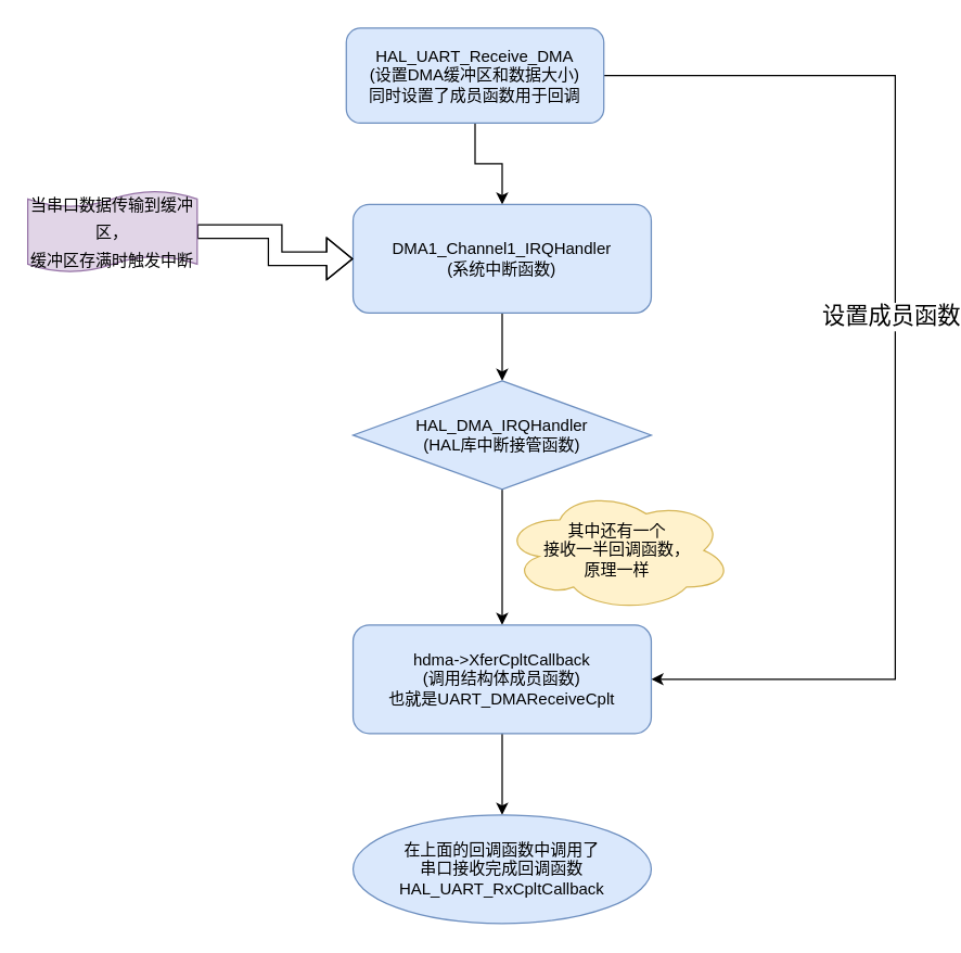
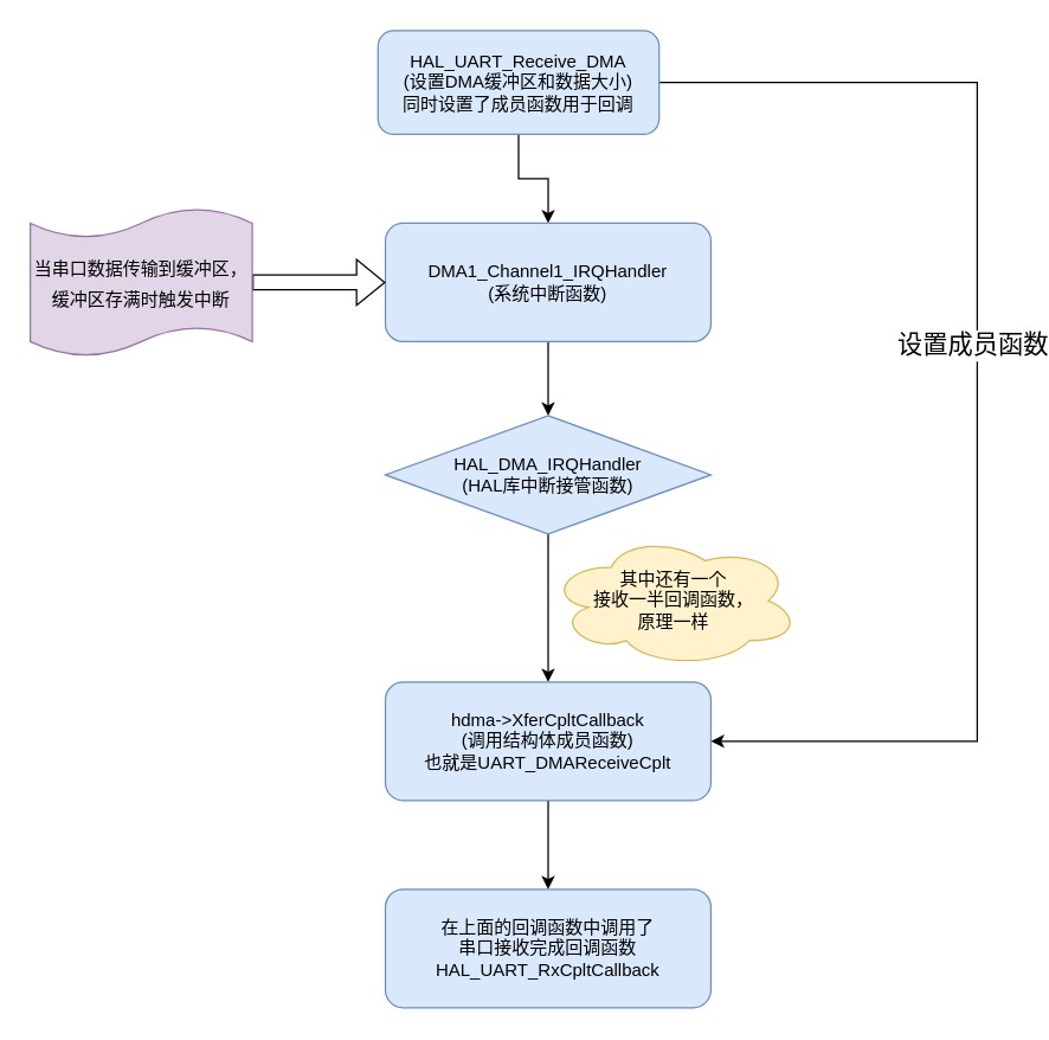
- <mxCell id="14" value="&lt;font style=&quot;font-size: 12px;&quot;&gt;当串口数据传输到缓冲区，&lt;br&gt;缓冲区存满时触发中断&lt;/font&gt;" style="shape=tape;whiteSpace=wrap;html=1;fontSize=17;size=0.2;fillColor=#e1d5e7;strokeColor=#9673a6;" vertex="1" parent="1"><mxGeometry x="20" y="140" width="125" height="60" as="geometry" /></mxCell>
+ <mxCell id="14" value="&lt;font style=&quot;font-size: 12px;&quot;&gt;当串口数据传输到缓冲区，&lt;br&gt;缓冲区存满时触发中断&lt;/font&gt;" style="shape=tape;whiteSpace=wrap;html=1;fontSize=17;size=0.2;fillColor=#e1d5e7;strokeColor=#9673a6;" vertex="1" parent="1"><mxGeometry x="20" y="140" width="150" height="100" as="geometry" /></mxCell>
- <mxCell id="15" value="在上面的回调函数中调用了&lt;br&gt;串口接收完成回调函数&lt;br&gt;HAL_UART_RxCpltCallback" style="ellipse;whiteSpace=wrap;html=1;fillColor=#dae8fc;strokeColor=#6c8ebf;" vertex="1" parent="1"><mxGeometry x="260" y="600" width="220" height="80" as="geometry" /></mxCell>
+ <mxCell id="15" value="在上面的回调函数中调用了&lt;br&gt;串口接收完成回调函数&lt;br&gt;HAL_UART_RxCpltCallback" style="rounded=1;whiteSpace=wrap;html=1;fillColor=#dae8fc;strokeColor=#6c8ebf;" vertex="1" parent="1"><mxGeometry x="260" y="600" width="220" height="80" as="geometry" /></mxCell>
